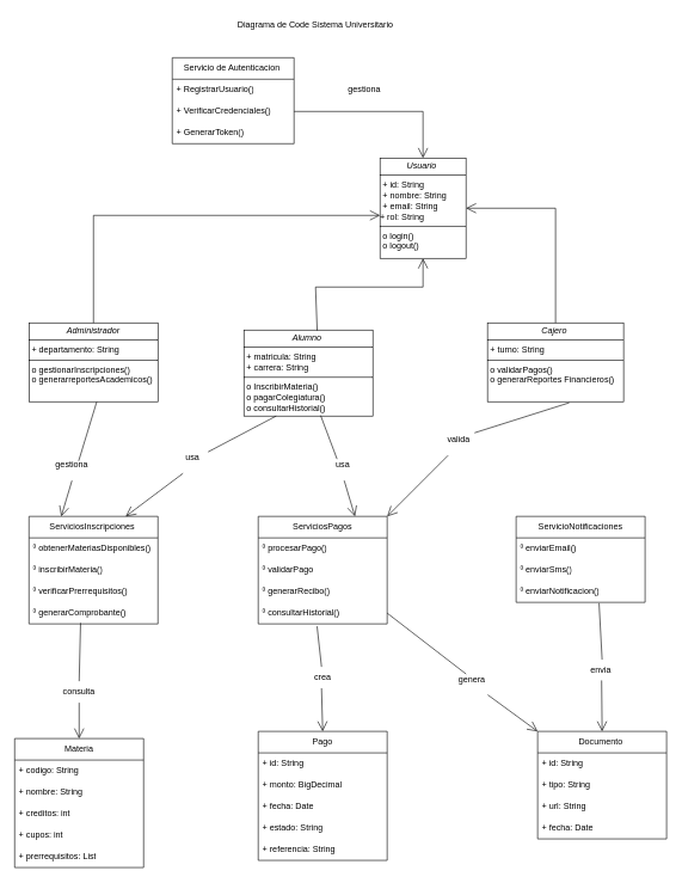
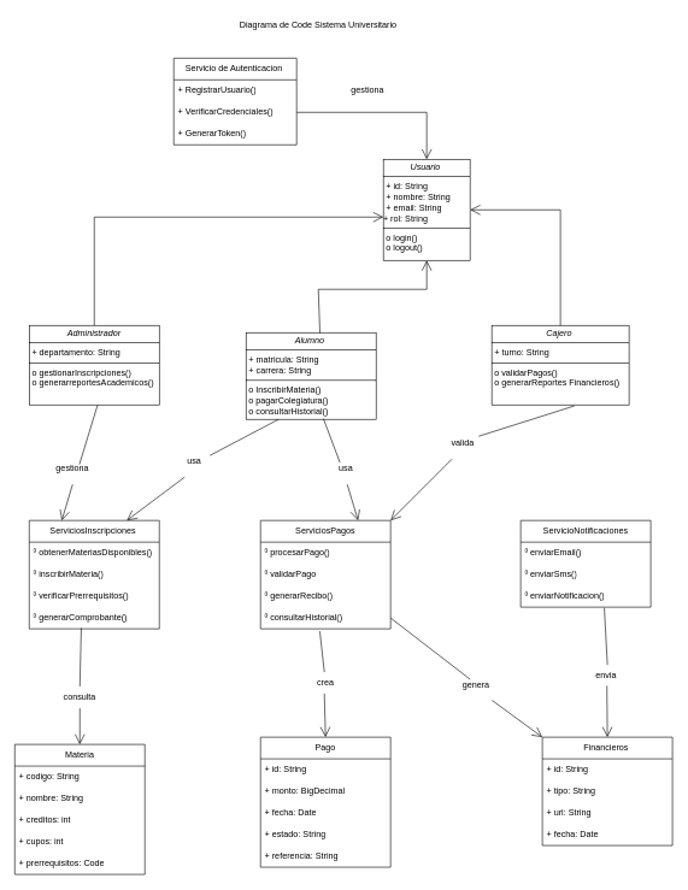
- <mxCell id="36" value="Documento&amp;nbsp;" style="swimlane;fontStyle=0;childLayout=stackLayout;horizontal=1;startSize=30;horizontalStack=0;resizeParent=1;resizeParentMax=0;resizeLast=0;collapsible=1;marginBottom=0;whiteSpace=wrap;html=1;" vertex="1" parent="1"><mxGeometry x="750" y="1020" width="180" height="150" as="geometry" /></mxCell>
+ <mxCell id="36" value="Financieros&amp;nbsp;" style="swimlane;fontStyle=0;childLayout=stackLayout;horizontal=1;startSize=30;horizontalStack=0;resizeParent=1;resizeParentMax=0;resizeLast=0;collapsible=1;marginBottom=0;whiteSpace=wrap;html=1;" vertex="1" parent="1"><mxGeometry x="750" y="1020" width="180" height="150" as="geometry" /></mxCell>
- <mxCell id="29" value="+ prerrequisitos: List" style="text;strokeColor=none;fillColor=none;align=left;verticalAlign=middle;spacingLeft=4;spacingRight=4;overflow=hidden;points=[[0,0.5],[1,0.5]];portConstraint=eastwest;rotatable=0;whiteSpace=wrap;html=1;" vertex="1" parent="24"><mxGeometry y="150" width="180" height="30" as="geometry" /></mxCell>
+ <mxCell id="29" value="+ prerrequisitos: Code" style="text;strokeColor=none;fillColor=none;align=left;verticalAlign=middle;spacingLeft=4;spacingRight=4;overflow=hidden;points=[[0,0.5],[1,0.5]];portConstraint=eastwest;rotatable=0;whiteSpace=wrap;html=1;" vertex="1" parent="24"><mxGeometry y="150" width="180" height="30" as="geometry" /></mxCell>
